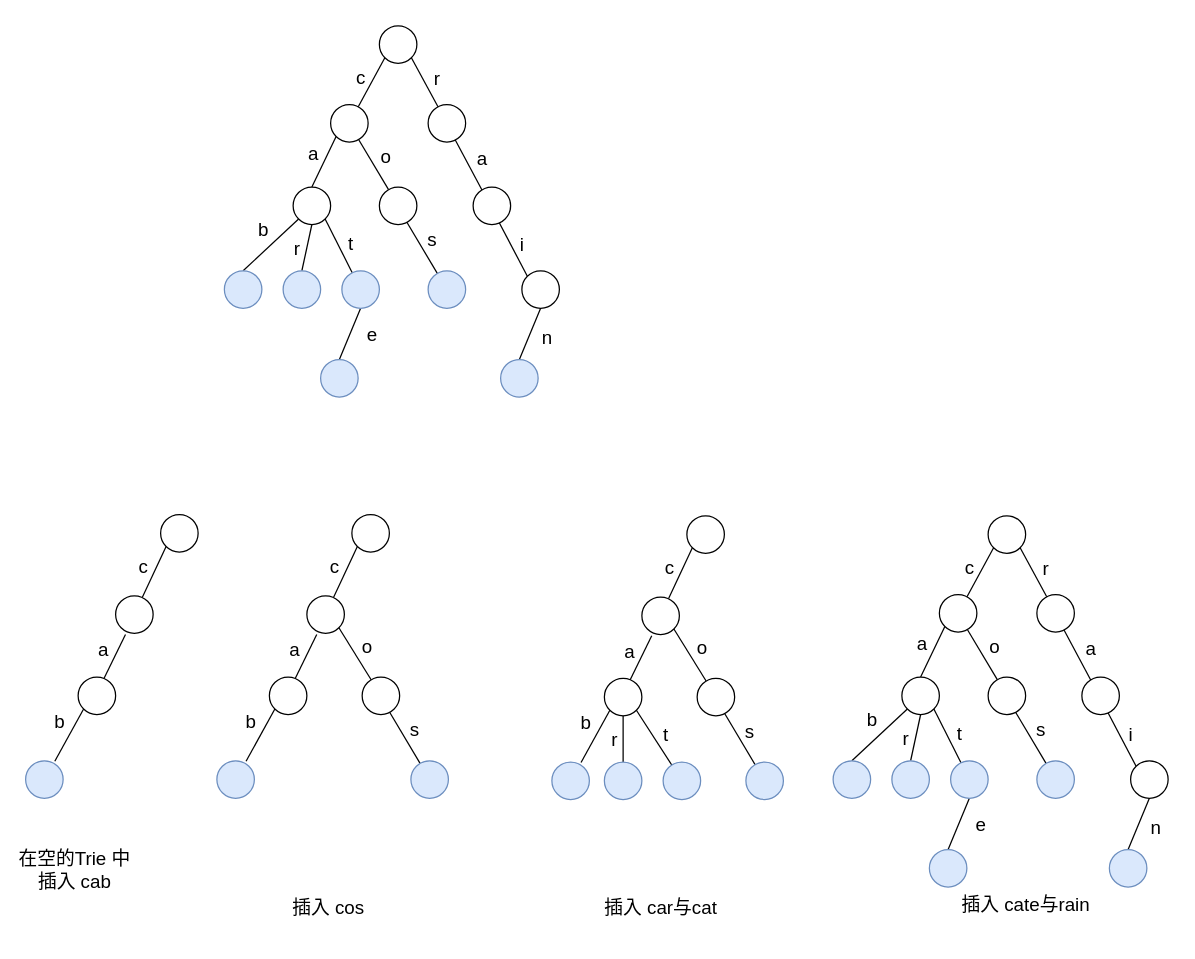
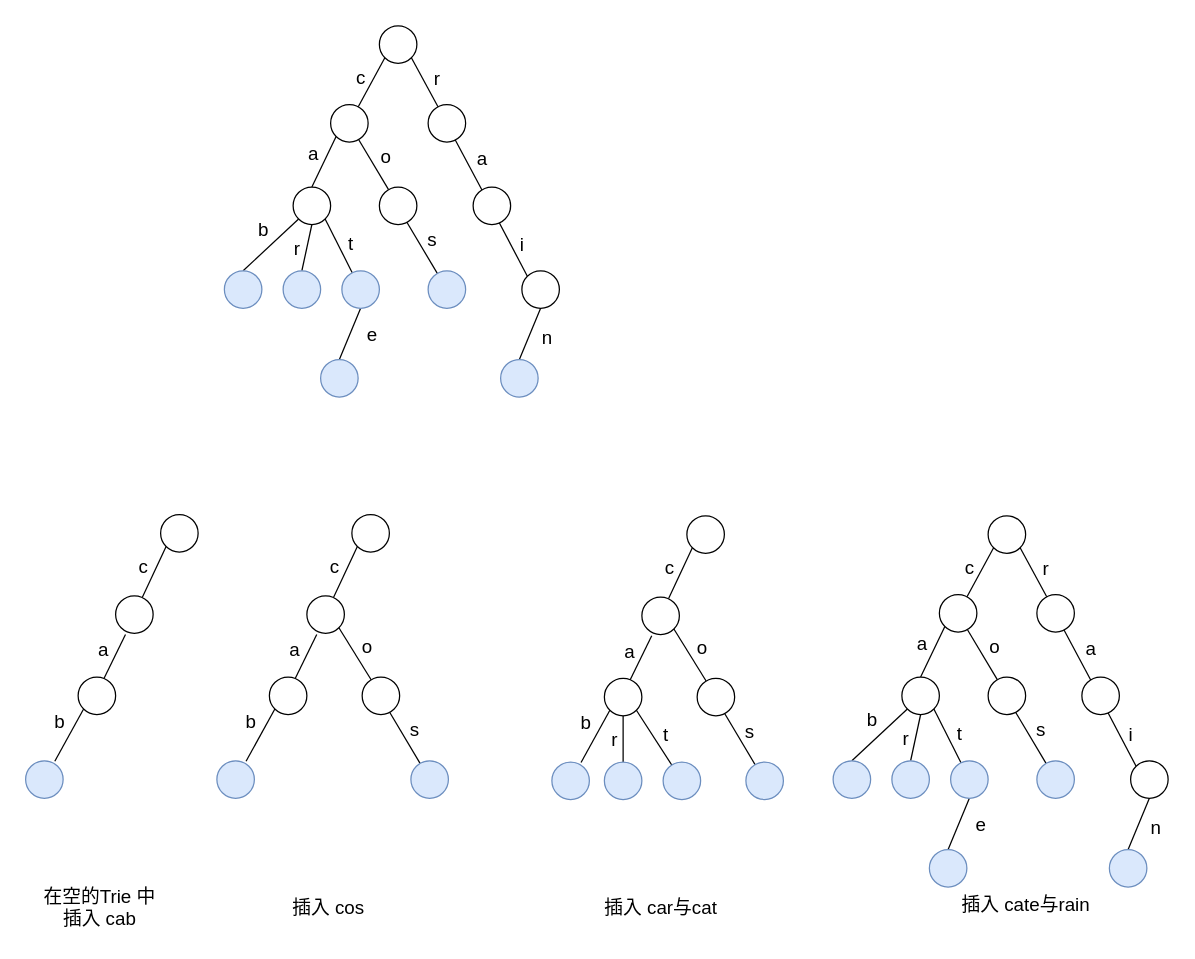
- <mxCell id="124" value="在空的Trie 中插入 cab" style="text;html=1;strokeColor=none;fillColor=none;align=center;verticalAlign=middle;whiteSpace=wrap;rounded=0;fontSize=15;" vertex="1" parent="1"><mxGeometry x="11" y="674" width="97" height="41" as="geometry" /></mxCell>
+ <mxCell id="124" value="在空的Trie 中插入 cab" style="text;html=1;strokeColor=none;fillColor=none;align=center;verticalAlign=middle;whiteSpace=wrap;rounded=0;fontSize=15;" vertex="1" parent="1"><mxGeometry x="31" y="704" width="97" height="41" as="geometry" /></mxCell>
